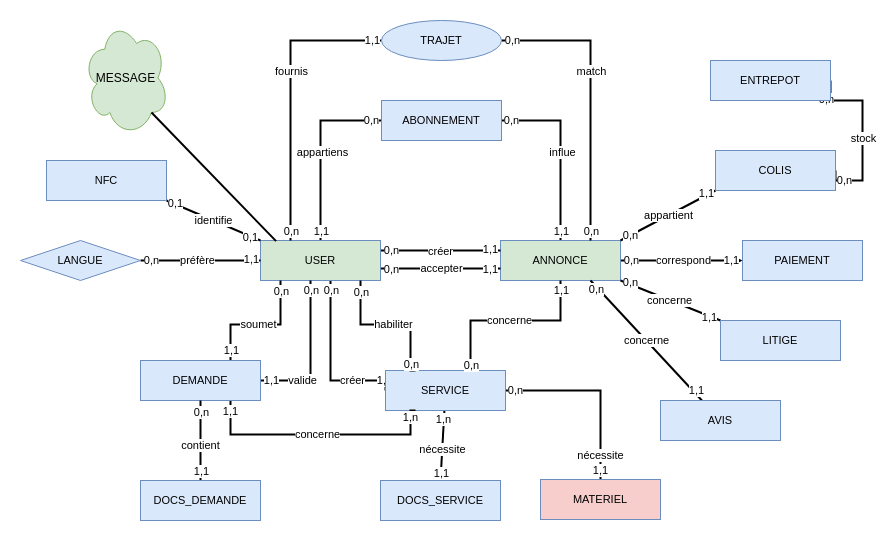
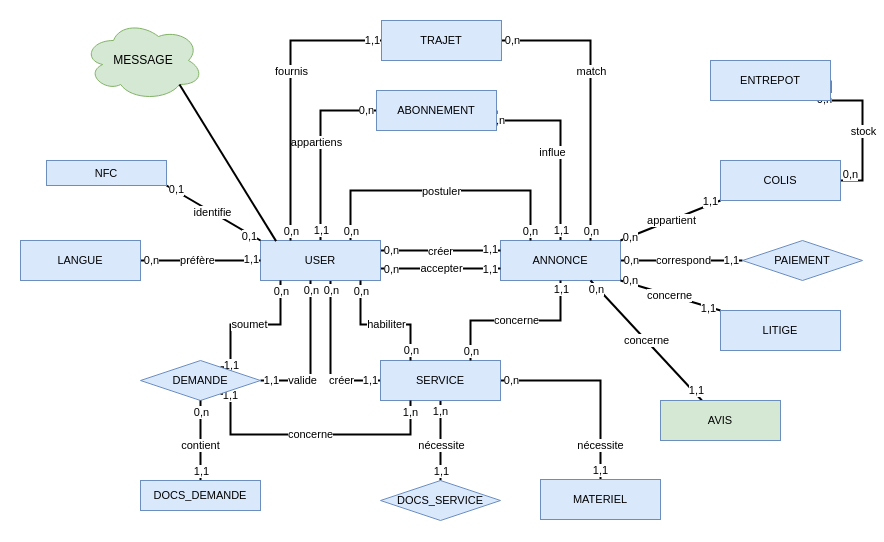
- <mxCell id="107" value="TRAJET" style="ellipse;whiteSpace=wrap;html=1;fontFamily=Helvetica;fontSize=11;labelBackgroundColor=none;fillColor=#dae8fc;strokeColor=#6c8ebf;" vertex="1" parent="1"><mxGeometry x="381" y="20" width="120" height="40" as="geometry" /></mxCell>
+ <mxCell id="107" value="TRAJET" style="rounded=0;whiteSpace=wrap;html=1;fontFamily=Helvetica;fontSize=11;labelBackgroundColor=none;fillColor=#dae8fc;strokeColor=#6c8ebf;" vertex="1" parent="1"><mxGeometry x="381" y="20" width="120" height="40" as="geometry" /></mxCell>
- <mxCell id="109" value="MESSAGE" style="ellipse;shape=cloud;whiteSpace=wrap;html=1;fillColor=#d5e8d4;strokeColor=#82b366;" vertex="1" parent="1"><mxGeometry x="83" y="20" width="85" height="115" as="geometry" /></mxCell>
+ <mxCell id="109" value="MESSAGE" style="ellipse;shape=cloud;whiteSpace=wrap;html=1;fillColor=#d5e8d4;strokeColor=#82b366;" vertex="1" parent="1"><mxGeometry x="83" y="20" width="120" height="80" as="geometry" /></mxCell>
- <mxCell id="85" value="ABONNEMENT" style="rounded=0;whiteSpace=wrap;html=1;fontFamily=Helvetica;fontSize=11;labelBackgroundColor=none;fillColor=#dae8fc;strokeColor=#6c8ebf;" vertex="1" parent="1"><mxGeometry x="381" y="100" width="120" height="40" as="geometry" /></mxCell>
+ <mxCell id="85" value="ABONNEMENT" style="rounded=0;whiteSpace=wrap;html=1;fontFamily=Helvetica;fontSize=11;labelBackgroundColor=none;fillColor=#dae8fc;strokeColor=#6c8ebf;" vertex="1" parent="1"><mxGeometry x="376" y="90" width="120" height="40" as="geometry" /></mxCell>
- <mxCell id="77" value="COLIS" style="rounded=0;whiteSpace=wrap;html=1;fontFamily=Helvetica;fontSize=11;labelBackgroundColor=none;fillColor=#dae8fc;strokeColor=#6c8ebf;" vertex="1" parent="1"><mxGeometry x="715" y="150" width="120" height="40" as="geometry" /></mxCell>
+ <mxCell id="77" value="COLIS" style="rounded=0;whiteSpace=wrap;html=1;fontFamily=Helvetica;fontSize=11;labelBackgroundColor=none;fillColor=#dae8fc;strokeColor=#6c8ebf;" vertex="1" parent="1"><mxGeometry x="720" y="160" width="120" height="40" as="geometry" /></mxCell>
- <mxCell id="98" value="NFC" style="rounded=0;whiteSpace=wrap;html=1;fontFamily=Helvetica;fontSize=11;labelBackgroundColor=none;fillColor=#dae8fc;strokeColor=#6c8ebf;" vertex="1" parent="1"><mxGeometry x="46" y="160" width="120" height="40" as="geometry" /></mxCell>
+ <mxCell id="98" value="NFC" style="rounded=0;whiteSpace=wrap;html=1;fontFamily=Helvetica;fontSize=11;labelBackgroundColor=none;fillColor=#dae8fc;strokeColor=#6c8ebf;" vertex="1" parent="1"><mxGeometry x="46" y="160" width="120" height="25" as="geometry" /></mxCell>
+ <mxCell id="27" style="edgeStyle=orthogonalEdgeStyle;rounded=0;orthogonalLoop=1;jettySize=auto;html=1;exitX=0.75;exitY=0;exitDx=0;exitDy=0;entryX=0.25;entryY=0;entryDx=0;entryDy=0;strokeWidth=2;endArrow=none;startFill=0;" edge="1" parent="1" source="31" target="10"><mxGeometry relative="1" as="geometry"><Array as="points"><mxPoint x="350" y="190" /><mxPoint x="530" y="190" /></Array></mxGeometry></mxCell>
+ <mxCell id="28" value="0,n" style="edgeLabel;html=1;align=center;verticalAlign=middle;resizable=0;points=[];" vertex="1" connectable="0" parent="27"><mxGeometry x="-0.913" y="3" relative="1" as="geometry"><mxPoint x="3" y="2" as="offset" /></mxGeometry></mxCell>
+ <mxCell id="29" value="0,n" style="edgeLabel;html=1;align=center;verticalAlign=middle;resizable=0;points=[];" vertex="1" connectable="0" parent="27"><mxGeometry x="0.919" y="-1" relative="1" as="geometry"><mxPoint y="1" as="offset" /></mxGeometry></mxCell>
+ <mxCell id="30" value="postuler" style="edgeLabel;html=1;align=center;verticalAlign=middle;resizable=0;points=[];" vertex="1" connectable="0" parent="27"><mxGeometry x="-0.034" relative="1" as="geometry"><mxPoint x="5" as="offset" /></mxGeometry></mxCell>
- <mxCell id="63" value="LANGUE" style="rhombus;whiteSpace=wrap;html=1;fontFamily=Helvetica;fontSize=11;labelBackgroundColor=none;fillColor=#dae8fc;strokeColor=#6c8ebf;" vertex="1" parent="1"><mxGeometry x="20" y="240" width="120" height="40" as="geometry" /></mxCell>
+ <mxCell id="63" value="LANGUE" style="rounded=0;whiteSpace=wrap;html=1;fontFamily=Helvetica;fontSize=11;labelBackgroundColor=none;fillColor=#dae8fc;strokeColor=#6c8ebf;" vertex="1" parent="1"><mxGeometry x="20" y="240" width="120" height="40" as="geometry" /></mxCell>
- <mxCell id="31" value="USER" style="rounded=0;whiteSpace=wrap;html=1;fontFamily=Helvetica;fontSize=11;labelBackgroundColor=none;fillColor=#d5e8d4;strokeColor=#6c8ebf;" vertex="1" parent="1"><mxGeometry x="260" y="240" width="120" height="40" as="geometry" /></mxCell>
+ <mxCell id="31" value="USER" style="rounded=0;whiteSpace=wrap;html=1;fontFamily=Helvetica;fontSize=11;labelBackgroundColor=none;fillColor=#dae8fc;strokeColor=#6c8ebf;" vertex="1" parent="1"><mxGeometry x="260" y="240" width="120" height="40" as="geometry" /></mxCell>
- <mxCell id="10" value="ANNONCE" style="rounded=0;whiteSpace=wrap;html=1;fontFamily=Helvetica;fontSize=11;labelBackgroundColor=none;fillColor=#d5e8d4;strokeColor=#6c8ebf;" vertex="1" parent="1"><mxGeometry x="500" y="240" width="120" height="40" as="geometry" /></mxCell>
+ <mxCell id="10" value="ANNONCE" style="rounded=0;whiteSpace=wrap;html=1;fontFamily=Helvetica;fontSize=11;labelBackgroundColor=none;fillColor=#dae8fc;strokeColor=#6c8ebf;" vertex="1" parent="1"><mxGeometry x="500" y="240" width="120" height="40" as="geometry" /></mxCell>
- <mxCell id="6" style="edgeStyle=orthogonalEdgeStyle;rounded=0;orthogonalLoop=1;jettySize=auto;html=1;exitX=1;exitY=0.5;exitDx=0;exitDy=0;endArrow=classic;startFill=0;strokeWidth=2;" edge="1" parent="1" source="10" target="108"><mxGeometry relative="1" as="geometry" /></mxCell>
+ <mxCell id="6" style="edgeStyle=orthogonalEdgeStyle;rounded=0;orthogonalLoop=1;jettySize=auto;html=1;exitX=1;exitY=0.5;exitDx=0;exitDy=0;endArrow=none;startFill=0;strokeWidth=2;" edge="1" parent="1" source="10" target="108"><mxGeometry relative="1" as="geometry" /></mxCell>
- <mxCell id="108" value="PAIEMENT" style="rounded=0;whiteSpace=wrap;html=1;fontFamily=Helvetica;fontSize=11;labelBackgroundColor=none;fillColor=#dae8fc;strokeColor=#6c8ebf;" vertex="1" parent="1"><mxGeometry x="742" y="240" width="120" height="40" as="geometry" /></mxCell>
+ <mxCell id="108" value="PAIEMENT" style="rhombus;whiteSpace=wrap;html=1;fontFamily=Helvetica;fontSize=11;labelBackgroundColor=none;fillColor=#dae8fc;strokeColor=#6c8ebf;" vertex="1" parent="1"><mxGeometry x="742" y="240" width="120" height="40" as="geometry" /></mxCell>
- <mxCell id="68" value="LITIGE" style="rounded=0;whiteSpace=wrap;html=1;fontFamily=Helvetica;fontSize=11;labelBackgroundColor=none;fillColor=#dae8fc;strokeColor=#6c8ebf;" vertex="1" parent="1"><mxGeometry x="720" y="320" width="120" height="40" as="geometry" /></mxCell>
+ <mxCell id="68" value="LITIGE" style="rounded=0;whiteSpace=wrap;html=1;fontFamily=Helvetica;fontSize=11;labelBackgroundColor=none;fillColor=#dae8fc;strokeColor=#6c8ebf;" vertex="1" parent="1"><mxGeometry x="720" y="310" width="120" height="40" as="geometry" /></mxCell>
- <mxCell id="53" value="DEMANDE" style="rounded=0;whiteSpace=wrap;html=1;fontFamily=Helvetica;fontSize=11;labelBackgroundColor=none;fillColor=#dae8fc;strokeColor=#6c8ebf;" vertex="1" parent="1"><mxGeometry x="140" y="360" width="120" height="40" as="geometry" /></mxCell>
+ <mxCell id="53" value="DEMANDE" style="rhombus;whiteSpace=wrap;html=1;fontFamily=Helvetica;fontSize=11;labelBackgroundColor=none;fillColor=#dae8fc;strokeColor=#6c8ebf;" vertex="1" parent="1"><mxGeometry x="140" y="360" width="120" height="40" as="geometry" /></mxCell>
- <mxCell id="40" value="SERVICE" style="rounded=0;whiteSpace=wrap;html=1;fontFamily=Helvetica;fontSize=11;labelBackgroundColor=none;fillColor=#dae8fc;strokeColor=#6c8ebf;" vertex="1" parent="1"><mxGeometry x="385" y="370" width="120" height="40" as="geometry" /></mxCell>
+ <mxCell id="40" value="SERVICE" style="rounded=0;whiteSpace=wrap;html=1;fontFamily=Helvetica;fontSize=11;labelBackgroundColor=none;fillColor=#dae8fc;strokeColor=#6c8ebf;" vertex="1" parent="1"><mxGeometry x="380" y="360" width="120" height="40" as="geometry" /></mxCell>
- <mxCell id="84" value="AVIS" style="rounded=0;whiteSpace=wrap;html=1;fontFamily=Helvetica;fontSize=11;labelBackgroundColor=none;fillColor=#dae8fc;strokeColor=#6c8ebf;" vertex="1" parent="1"><mxGeometry x="660" y="400" width="120" height="40" as="geometry" /></mxCell>
+ <mxCell id="84" value="AVIS" style="rounded=0;whiteSpace=wrap;html=1;fontFamily=Helvetica;fontSize=11;labelBackgroundColor=none;fillColor=#d5e8d4;strokeColor=#6c8ebf;" vertex="1" parent="1"><mxGeometry x="660" y="400" width="120" height="40" as="geometry" /></mxCell>
- <mxCell id="79" value="MATERIEL" style="rounded=0;whiteSpace=wrap;html=1;fontFamily=Helvetica;fontSize=11;labelBackgroundColor=none;fillColor=#f8cecc;strokeColor=#6c8ebf;" vertex="1" parent="1"><mxGeometry x="540" y="479" width="120" height="40" as="geometry" /></mxCell>
+ <mxCell id="79" value="MATERIEL" style="rounded=0;whiteSpace=wrap;html=1;fontFamily=Helvetica;fontSize=11;labelBackgroundColor=none;fillColor=#dae8fc;strokeColor=#6c8ebf;" vertex="1" parent="1"><mxGeometry x="540" y="479" width="120" height="40" as="geometry" /></mxCell>
- <mxCell id="58" value="DOCS_DEMANDE" style="rounded=0;whiteSpace=wrap;html=1;fontFamily=Helvetica;fontSize=11;labelBackgroundColor=none;fillColor=#dae8fc;strokeColor=#6c8ebf;" vertex="1" parent="1"><mxGeometry x="140" y="480" width="120" height="40" as="geometry" /></mxCell>
+ <mxCell id="58" value="DOCS_DEMANDE" style="rounded=0;whiteSpace=wrap;html=1;fontFamily=Helvetica;fontSize=11;labelBackgroundColor=none;fillColor=#dae8fc;strokeColor=#6c8ebf;" vertex="1" parent="1"><mxGeometry x="140" y="480" width="120" height="30" as="geometry" /></mxCell>
- <mxCell id="59" value="DOCS_SERVICE" style="rounded=0;whiteSpace=wrap;html=1;fontFamily=Helvetica;fontSize=11;labelBackgroundColor=none;fillColor=#dae8fc;strokeColor=#6c8ebf;" vertex="1" parent="1"><mxGeometry x="380" y="480" width="120" height="40" as="geometry" /></mxCell>
+ <mxCell id="59" value="DOCS_SERVICE" style="rhombus;whiteSpace=wrap;html=1;fontFamily=Helvetica;fontSize=11;labelBackgroundColor=none;fillColor=#dae8fc;strokeColor=#6c8ebf;" vertex="1" parent="1"><mxGeometry x="380" y="480" width="120" height="40" as="geometry" /></mxCell>
